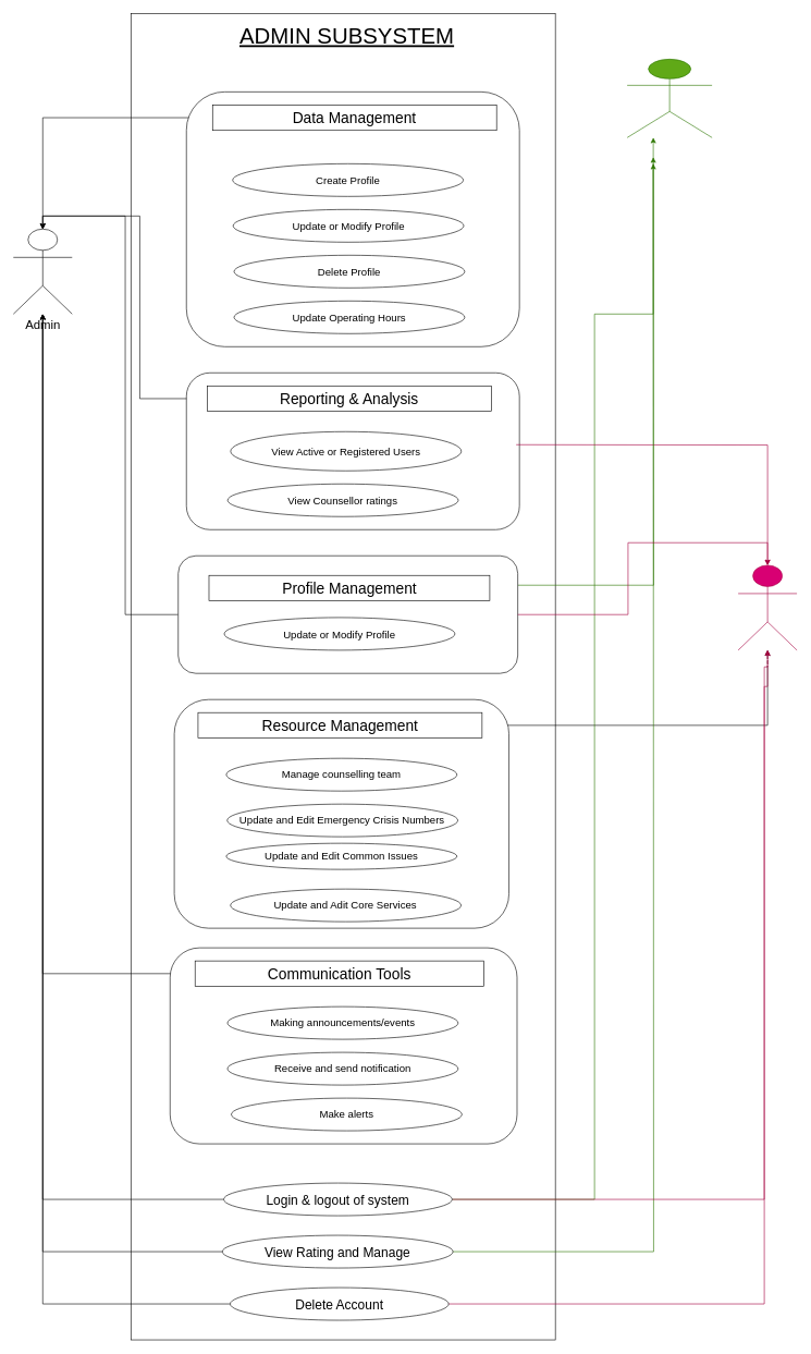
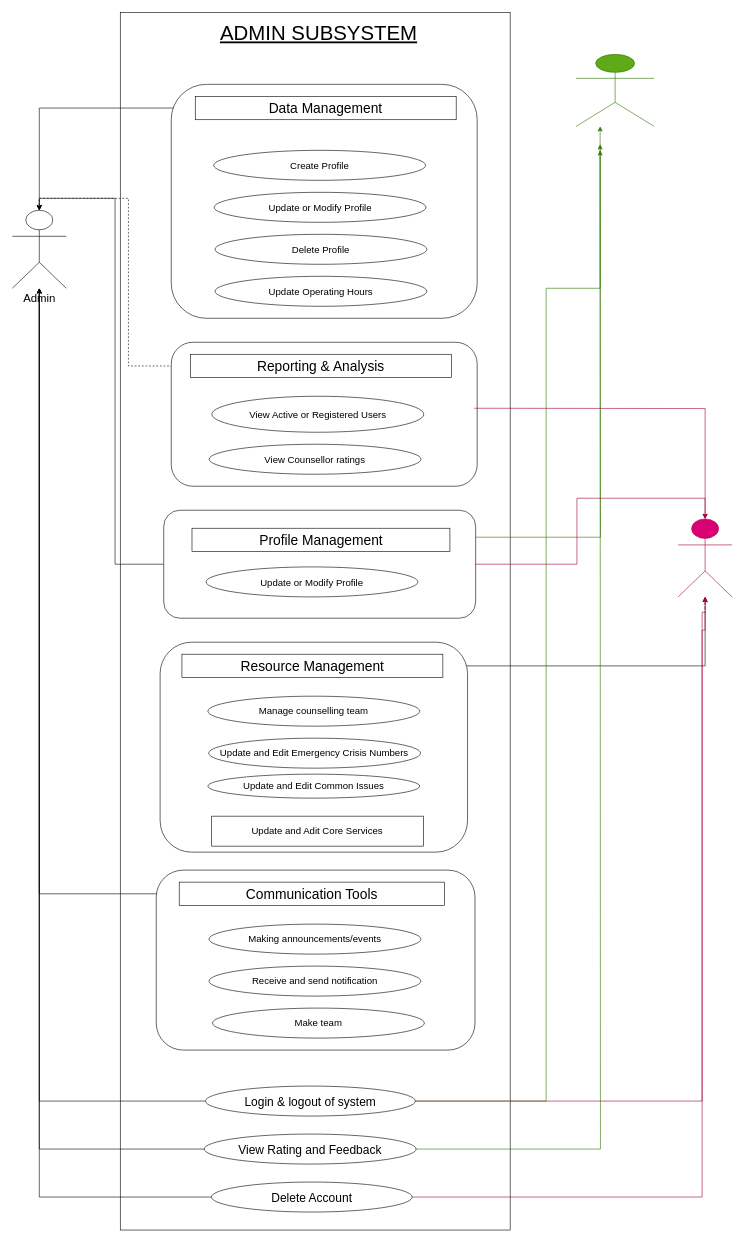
- <mxCell id="8" style="edgeStyle=orthogonalEdgeStyle;rounded=0;orthogonalLoop=1;jettySize=auto;html=1;entryX=0.5;entryY=0;entryDx=0;entryDy=0;entryPerimeter=0;" parent="1" source="22" target="3" edge="1"><mxGeometry relative="1" as="geometry" /></mxCell>
+ <mxCell id="8" style="edgeStyle=orthogonalEdgeStyle;rounded=0;orthogonalLoop=1;jettySize=auto;html=1;entryX=0.5;entryY=0;entryDx=0;entryDy=0;entryPerimeter=0;dashed=1;" parent="1" source="22" target="3" edge="1"><mxGeometry relative="1" as="geometry" /></mxCell>
- <mxCell id="38" value="&lt;span style=&quot;font-size: 16px;&quot;&gt;Update and Adit Core Services&lt;/span&gt;" style="ellipse;whiteSpace=wrap;html=1;" parent="1" vertex="1"><mxGeometry x="352.44" y="1360" width="353.25" height="50" as="geometry" /></mxCell>
+ <mxCell id="38" value="&lt;span style=&quot;font-size: 16px;&quot;&gt;Update and Adit Core Services&lt;/span&gt;" style="whiteSpace=wrap;html=1;rounded=0;" parent="1" vertex="1"><mxGeometry x="352.44" y="1360" width="353.25" height="50" as="geometry" /></mxCell>
- <mxCell id="37" value="&lt;span style=&quot;font-size: 16px;&quot;&gt;Make alerts&lt;/span&gt;" style="ellipse;whiteSpace=wrap;html=1;" parent="1" vertex="1"><mxGeometry x="353.74" y="1680" width="353.25" height="50" as="geometry" /></mxCell>
+ <mxCell id="37" value="&lt;span style=&quot;font-size: 16px;&quot;&gt;Make team&lt;/span&gt;" style="ellipse;whiteSpace=wrap;html=1;" parent="1" vertex="1"><mxGeometry x="353.74" y="1680" width="353.25" height="50" as="geometry" /></mxCell>
- <mxCell id="31" value="&lt;span style=&quot;font-size: 20px;&quot;&gt;View Rating and Manage&lt;/span&gt;" style="ellipse;whiteSpace=wrap;html=1;" parent="1" vertex="1"><mxGeometry x="340" y="1890" width="353.25" height="50" as="geometry" /></mxCell>
+ <mxCell id="31" value="&lt;span style=&quot;font-size: 20px;&quot;&gt;View Rating and Feedback&lt;/span&gt;" style="ellipse;whiteSpace=wrap;html=1;" parent="1" vertex="1"><mxGeometry x="340" y="1890" width="353.25" height="50" as="geometry" /></mxCell>
